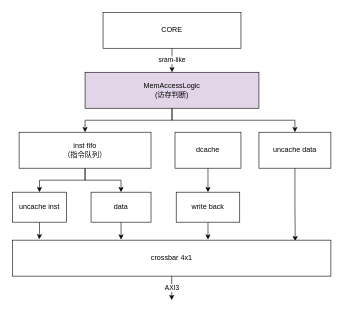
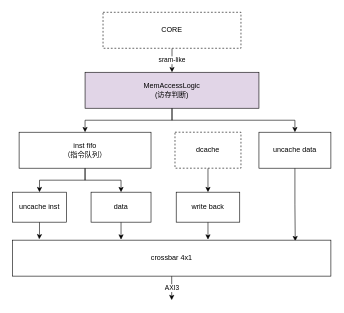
- <mxCell id="3" value="CORE" style="rounded=0;whiteSpace=wrap;html=1;" vertex="1" parent="1"><mxGeometry x="171" y="20" width="230" height="60" as="geometry" /></mxCell>
+ <mxCell id="3" value="CORE" style="rounded=0;whiteSpace=wrap;html=1;dashed=1;" vertex="1" parent="1"><mxGeometry x="171" y="20" width="230" height="60" as="geometry" /></mxCell>
- <mxCell id="12" value="dcache" style="rounded=0;whiteSpace=wrap;html=1;" vertex="1" parent="1"><mxGeometry x="291" y="220" width="110" height="60" as="geometry" /></mxCell>
+ <mxCell id="12" value="dcache" style="rounded=0;whiteSpace=wrap;html=1;dashed=1;" vertex="1" parent="1"><mxGeometry x="291" y="220" width="110" height="60" as="geometry" /></mxCell>
